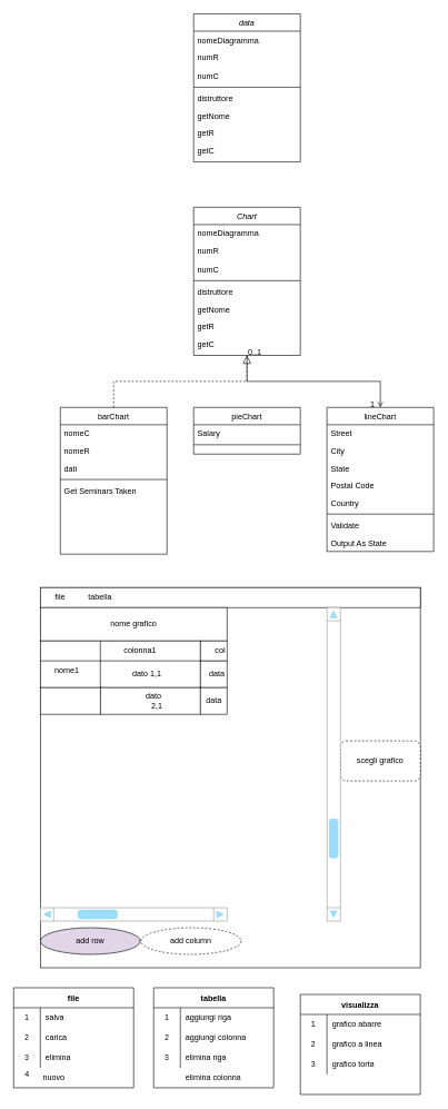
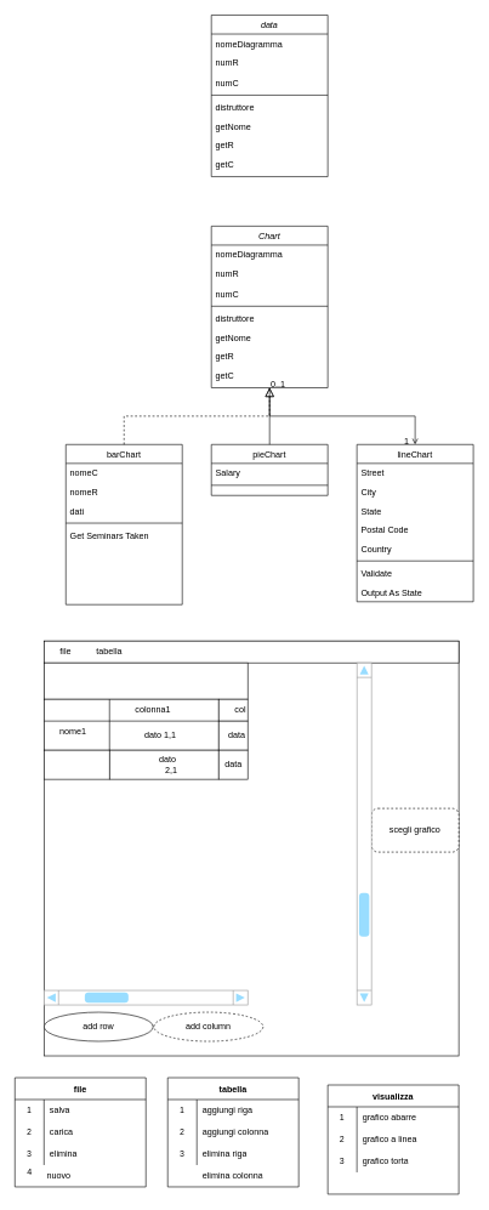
+ <mxCell id="21" value="" style="endArrow=block;endSize=10;endFill=0;shadow=0;strokeWidth=1;rounded=0;edgeStyle=elbowEdgeStyle;elbow=vertical;" parent="1" source="18" target="2" edge="1"><mxGeometry width="160" relative="1" as="geometry"><mxPoint x="180" y="623" as="sourcePoint" /><mxPoint x="280" y="521" as="targetPoint" /></mxGeometry></mxCell>
- <mxCell id="70" value="nome grafico" style="text;html=1;strokeColor=none;fillColor=none;align=center;verticalAlign=middle;whiteSpace=wrap;rounded=0;" parent="1" vertex="1"><mxGeometry x="60" y="920" width="280" height="30" as="geometry" /></mxCell>
- <mxCell id="98" value="add row" style="ellipse;whiteSpace=wrap;html=1;fillColor=#e1d5e7;" parent="1" vertex="1"><mxGeometry x="60" y="1390" width="150" height="40" as="geometry" /></mxCell>
+ <mxCell id="98" value="add row" style="ellipse;whiteSpace=wrap;html=1;" parent="1" vertex="1"><mxGeometry x="60" y="1390" width="150" height="40" as="geometry" /></mxCell>
